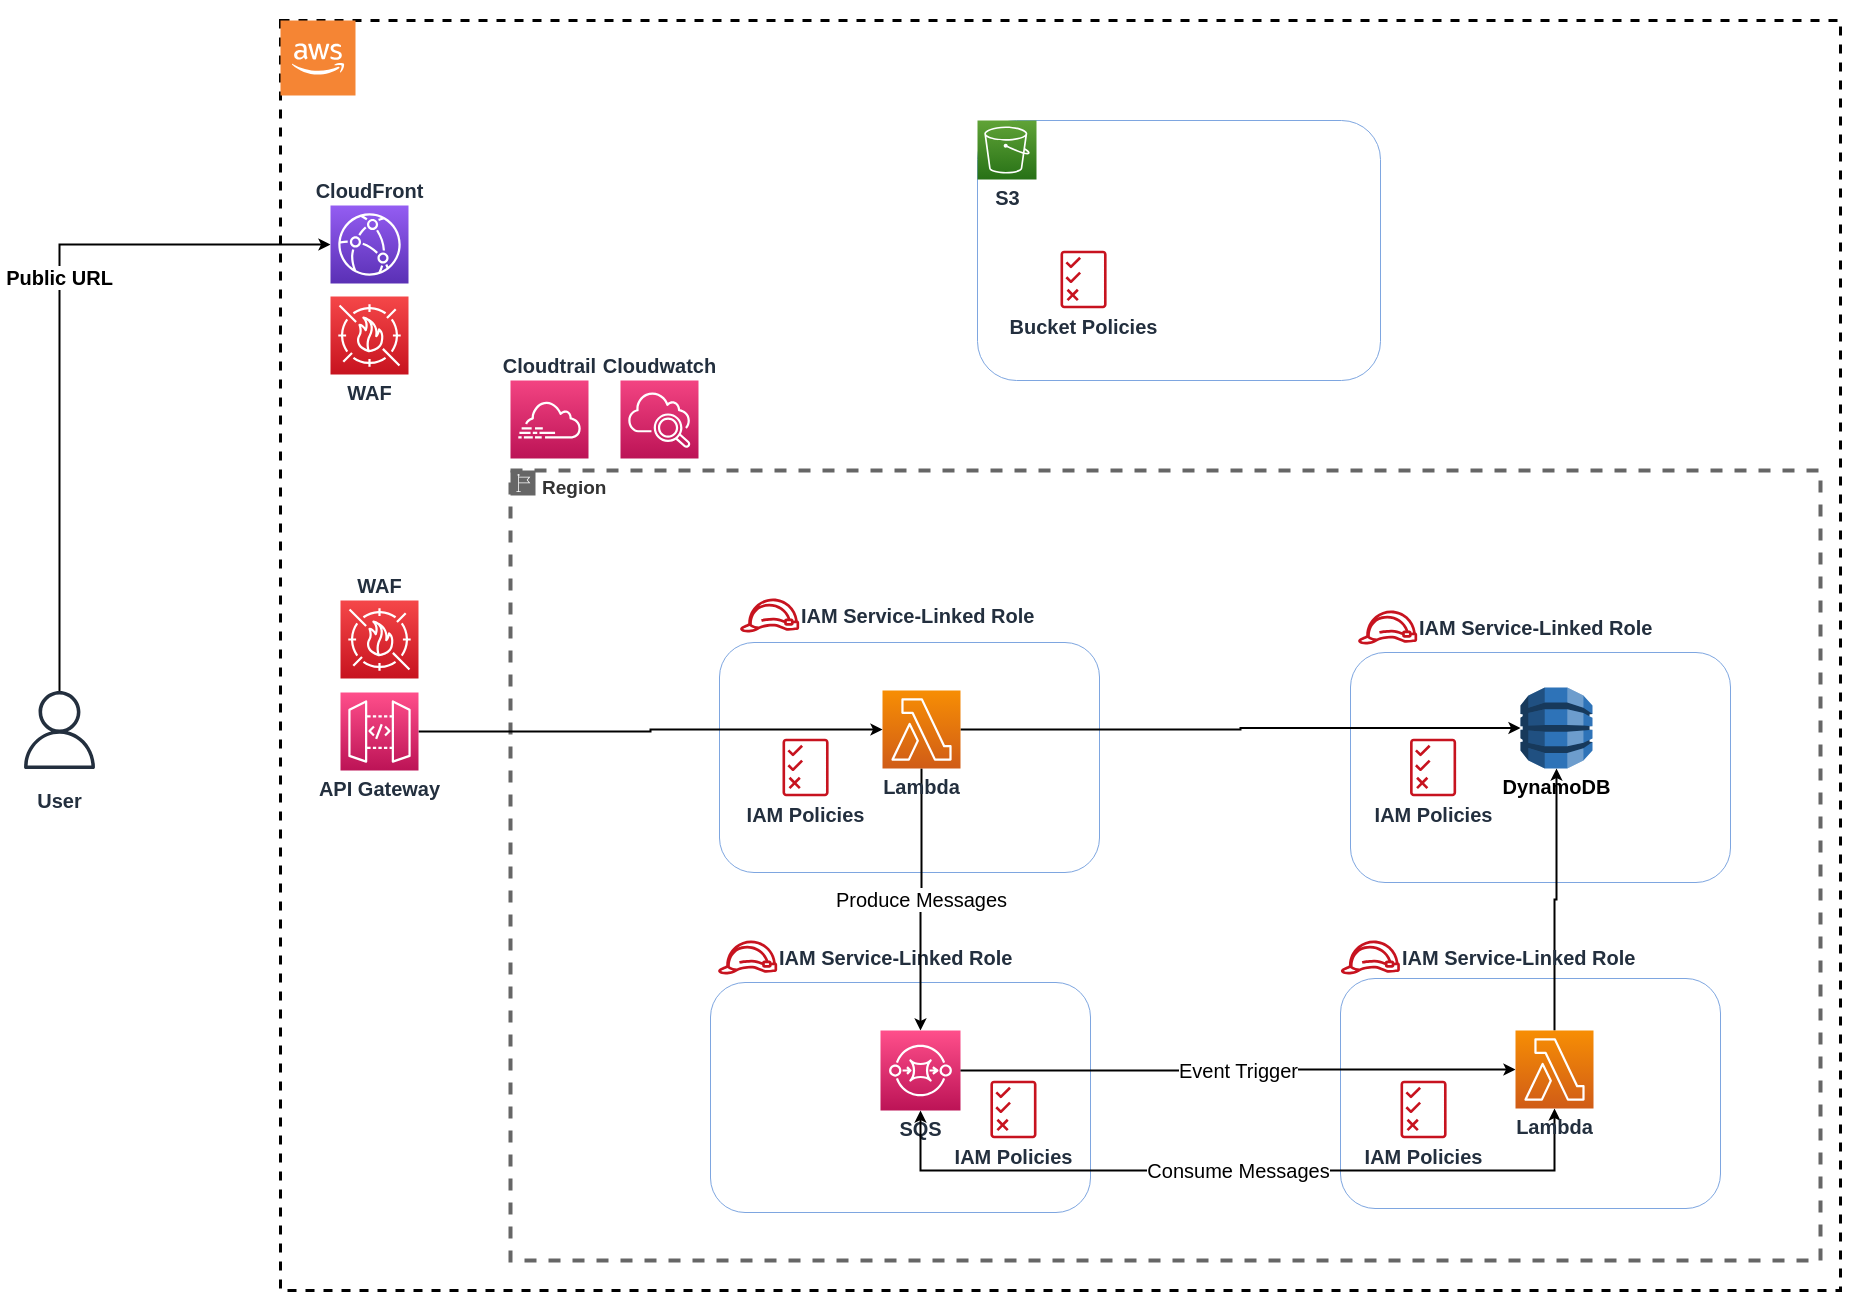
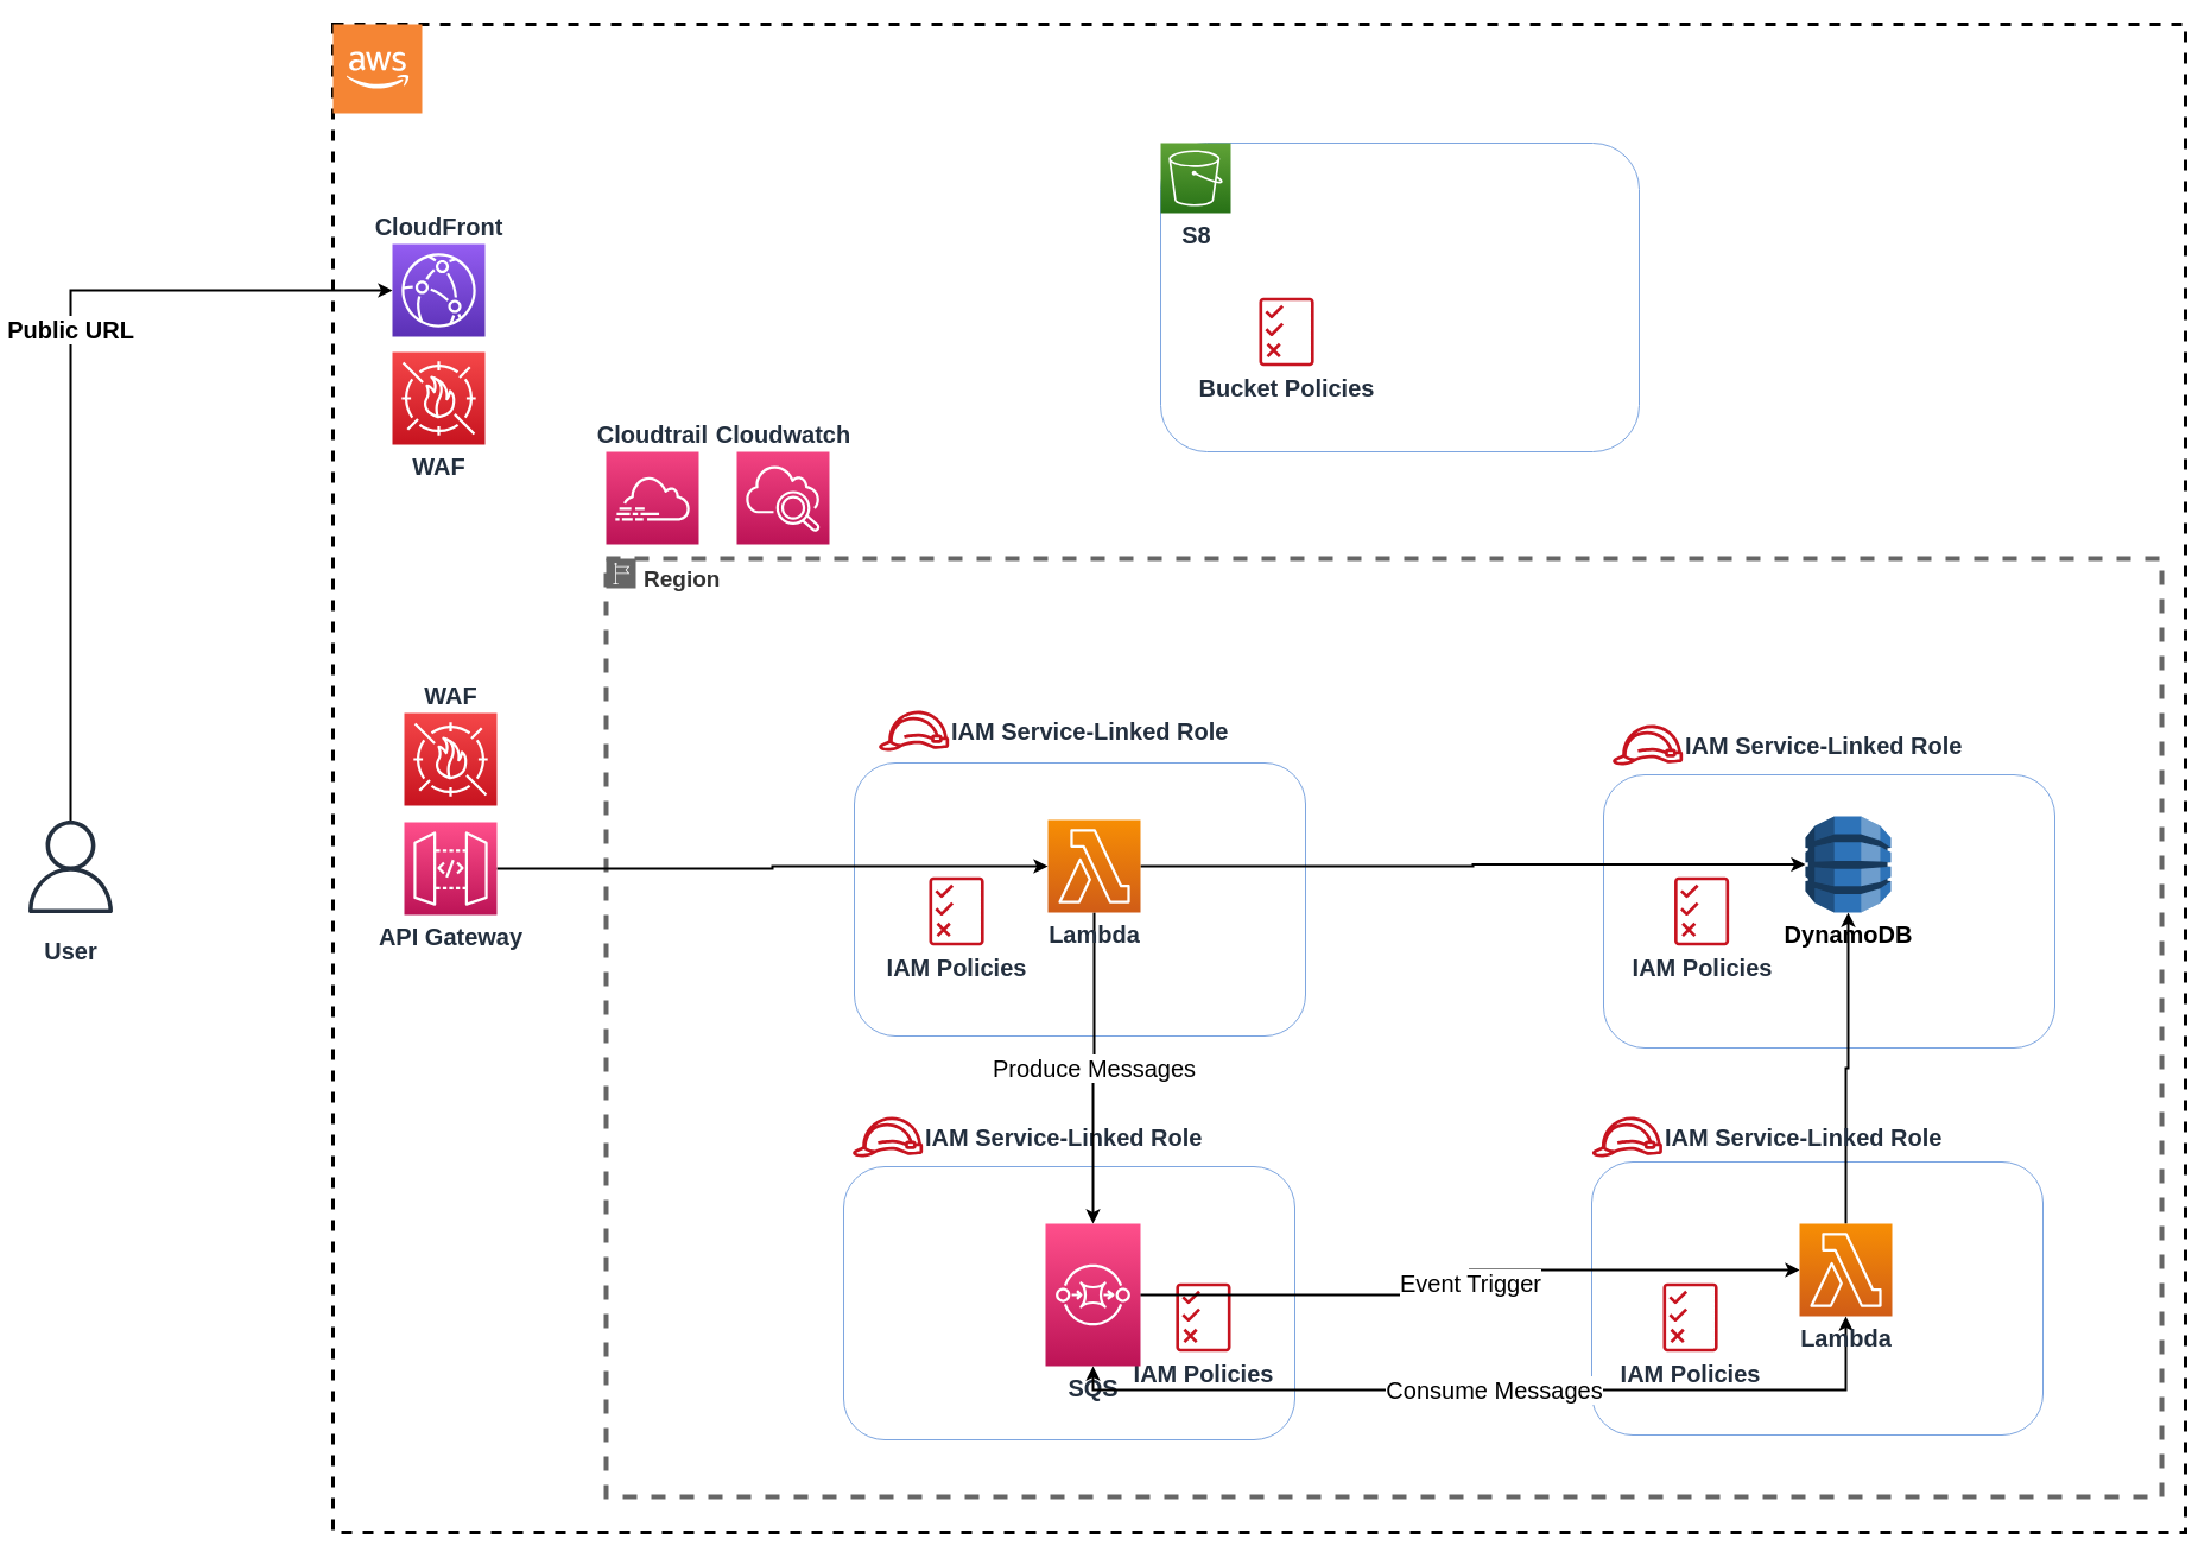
- <mxCell id="14" value="&lt;font style=&quot;font-size: 20px&quot;&gt;&lt;b&gt;S3&lt;/b&gt;&lt;/font&gt;" style="points=[[0,0,0],[0.25,0,0],[0.5,0,0],[0.75,0,0],[1,0,0],[0,1,0],[0.25,1,0],[0.5,1,0],[0.75,1,0],[1,1,0],[0,0.25,0],[0,0.5,0],[0,0.75,0],[1,0.25,0],[1,0.5,0],[1,0.75,0]];outlineConnect=0;fontColor=#232F3E;gradientColor=#60A337;gradientDirection=north;fillColor=#277116;strokeColor=#ffffff;dashed=0;verticalLabelPosition=bottom;verticalAlign=top;align=center;html=1;fontSize=12;fontStyle=0;aspect=fixed;shape=mxgraph.aws4.resourceIcon;resIcon=mxgraph.aws4.s3;" parent="1" vertex="1"><mxGeometry x="977" y="120" width="59" height="59" as="geometry" /></mxCell>
+ <mxCell id="14" value="&lt;font style=&quot;font-size: 20px&quot;&gt;&lt;b&gt;S8&lt;/b&gt;&lt;/font&gt;" style="points=[[0,0,0],[0.25,0,0],[0.5,0,0],[0.75,0,0],[1,0,0],[0,1,0],[0.25,1,0],[0.5,1,0],[0.75,1,0],[1,1,0],[0,0.25,0],[0,0.5,0],[0,0.75,0],[1,0.25,0],[1,0.5,0],[1,0.75,0]];outlineConnect=0;fontColor=#232F3E;gradientColor=#60A337;gradientDirection=north;fillColor=#277116;strokeColor=#ffffff;dashed=0;verticalLabelPosition=bottom;verticalAlign=top;align=center;html=1;fontSize=12;fontStyle=0;aspect=fixed;shape=mxgraph.aws4.resourceIcon;resIcon=mxgraph.aws4.s3;" parent="1" vertex="1"><mxGeometry x="977" y="120" width="59" height="59" as="geometry" /></mxCell>
- <mxCell id="29" value="&lt;font style=&quot;font-size: 20px&quot;&gt;&lt;b&gt;SQS&lt;/b&gt;&lt;/font&gt;" style="points=[[0,0,0],[0.25,0,0],[0.5,0,0],[0.75,0,0],[1,0,0],[0,1,0],[0.25,1,0],[0.5,1,0],[0.75,1,0],[1,1,0],[0,0.25,0],[0,0.5,0],[0,0.75,0],[1,0.25,0],[1,0.5,0],[1,0.75,0]];outlineConnect=0;fontColor=#232F3E;gradientColor=#FF4F8B;gradientDirection=north;fillColor=#BC1356;strokeColor=#ffffff;dashed=0;verticalLabelPosition=bottom;verticalAlign=top;align=center;html=1;fontSize=12;fontStyle=0;aspect=fixed;shape=mxgraph.aws4.resourceIcon;resIcon=mxgraph.aws4.sqs;" vertex="1" parent="1"><mxGeometry x="880" y="1030" width="80" height="80" as="geometry" /></mxCell>
+ <mxCell id="29" value="&lt;font style=&quot;font-size: 20px&quot;&gt;&lt;b&gt;SQS&lt;/b&gt;&lt;/font&gt;" style="points=[[0,0,0],[0.25,0,0],[0.5,0,0],[0.75,0,0],[1,0,0],[0,1,0],[0.25,1,0],[0.5,1,0],[0.75,1,0],[1,1,0],[0,0.25,0],[0,0.5,0],[0,0.75,0],[1,0.25,0],[1,0.5,0],[1,0.75,0]];outlineConnect=0;fontColor=#232F3E;gradientColor=#FF4F8B;gradientDirection=north;fillColor=#BC1356;strokeColor=#ffffff;dashed=0;verticalLabelPosition=bottom;verticalAlign=top;align=center;html=1;fontSize=12;fontStyle=0;aspect=fixed;shape=mxgraph.aws4.resourceIcon;resIcon=mxgraph.aws4.sqs;" vertex="1" parent="1"><mxGeometry x="880" y="1030" width="80" height="120" as="geometry" /></mxCell>
